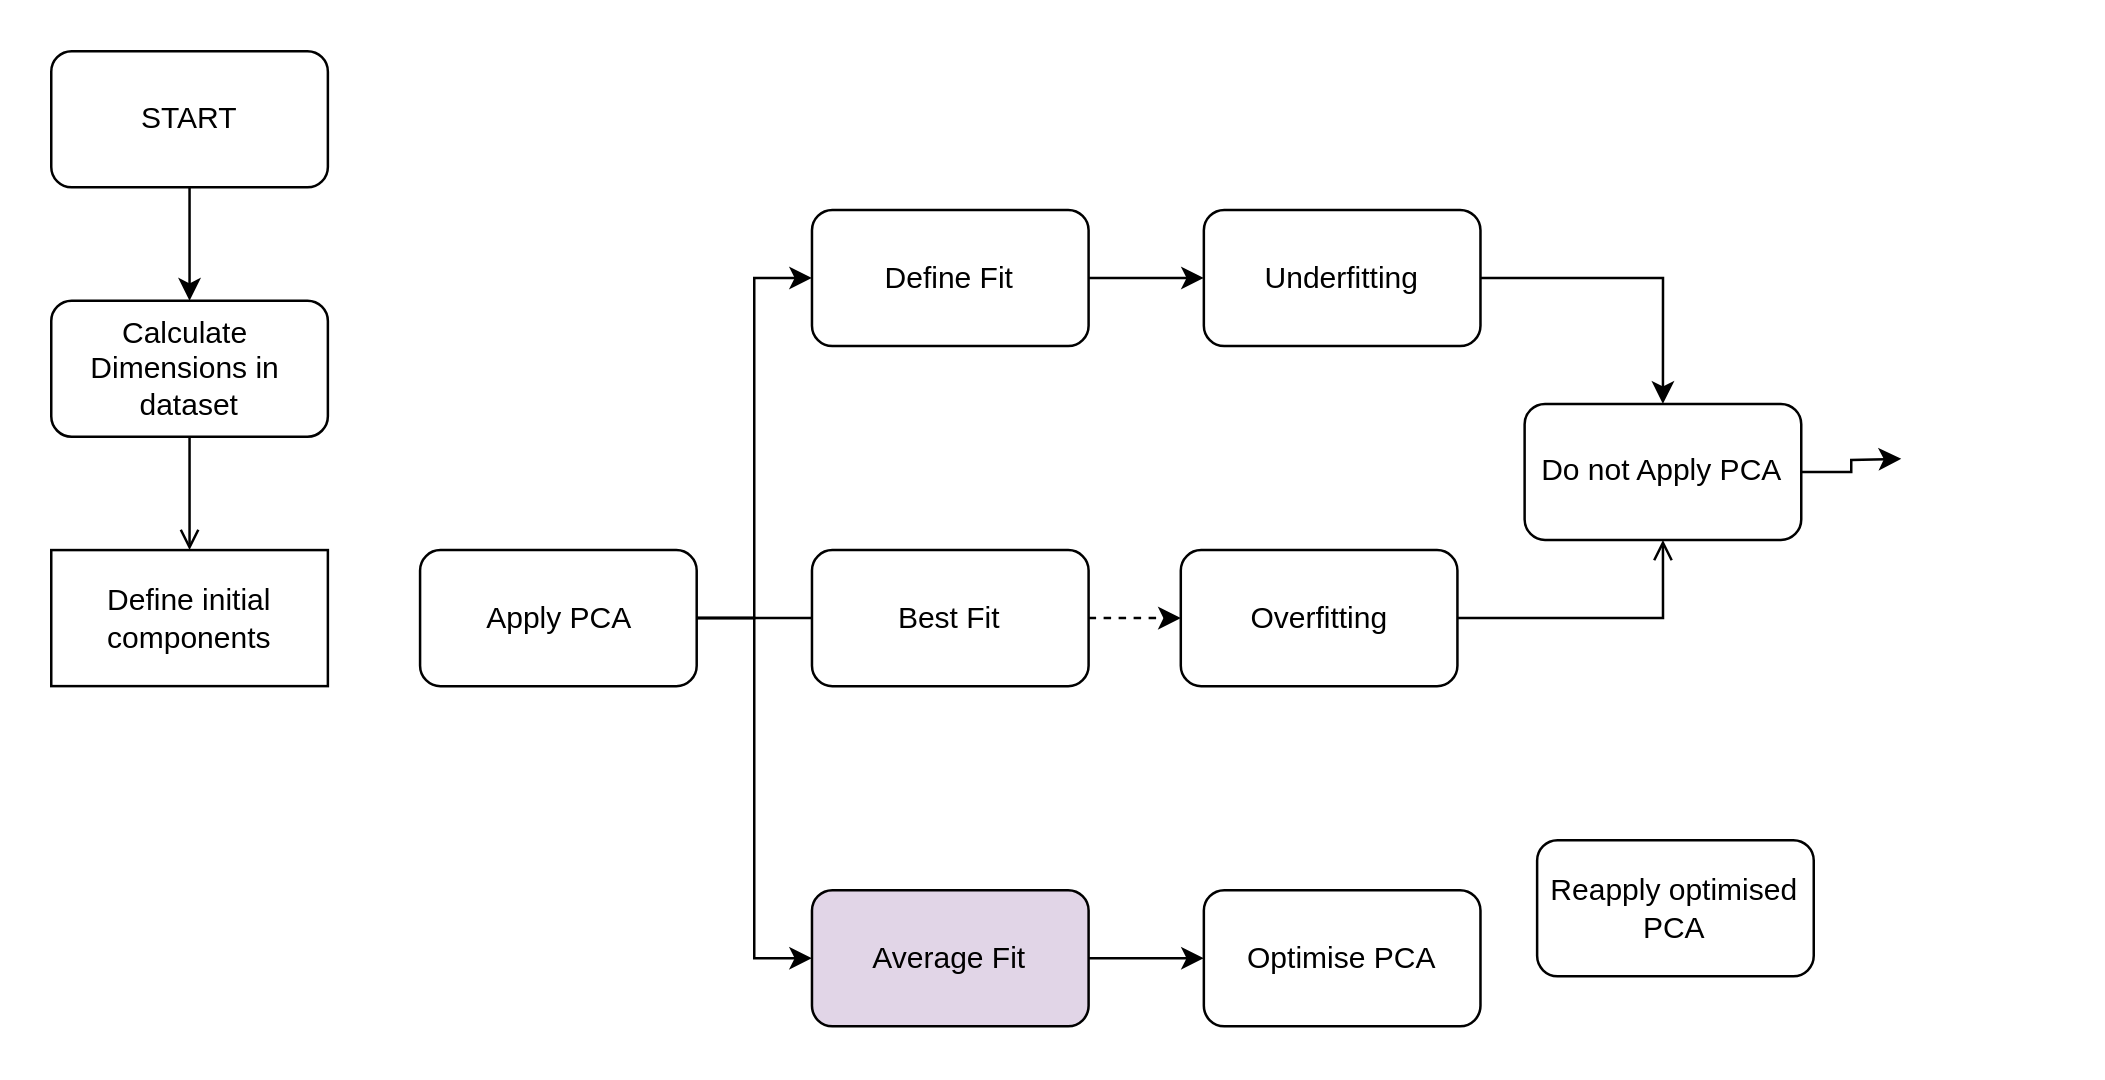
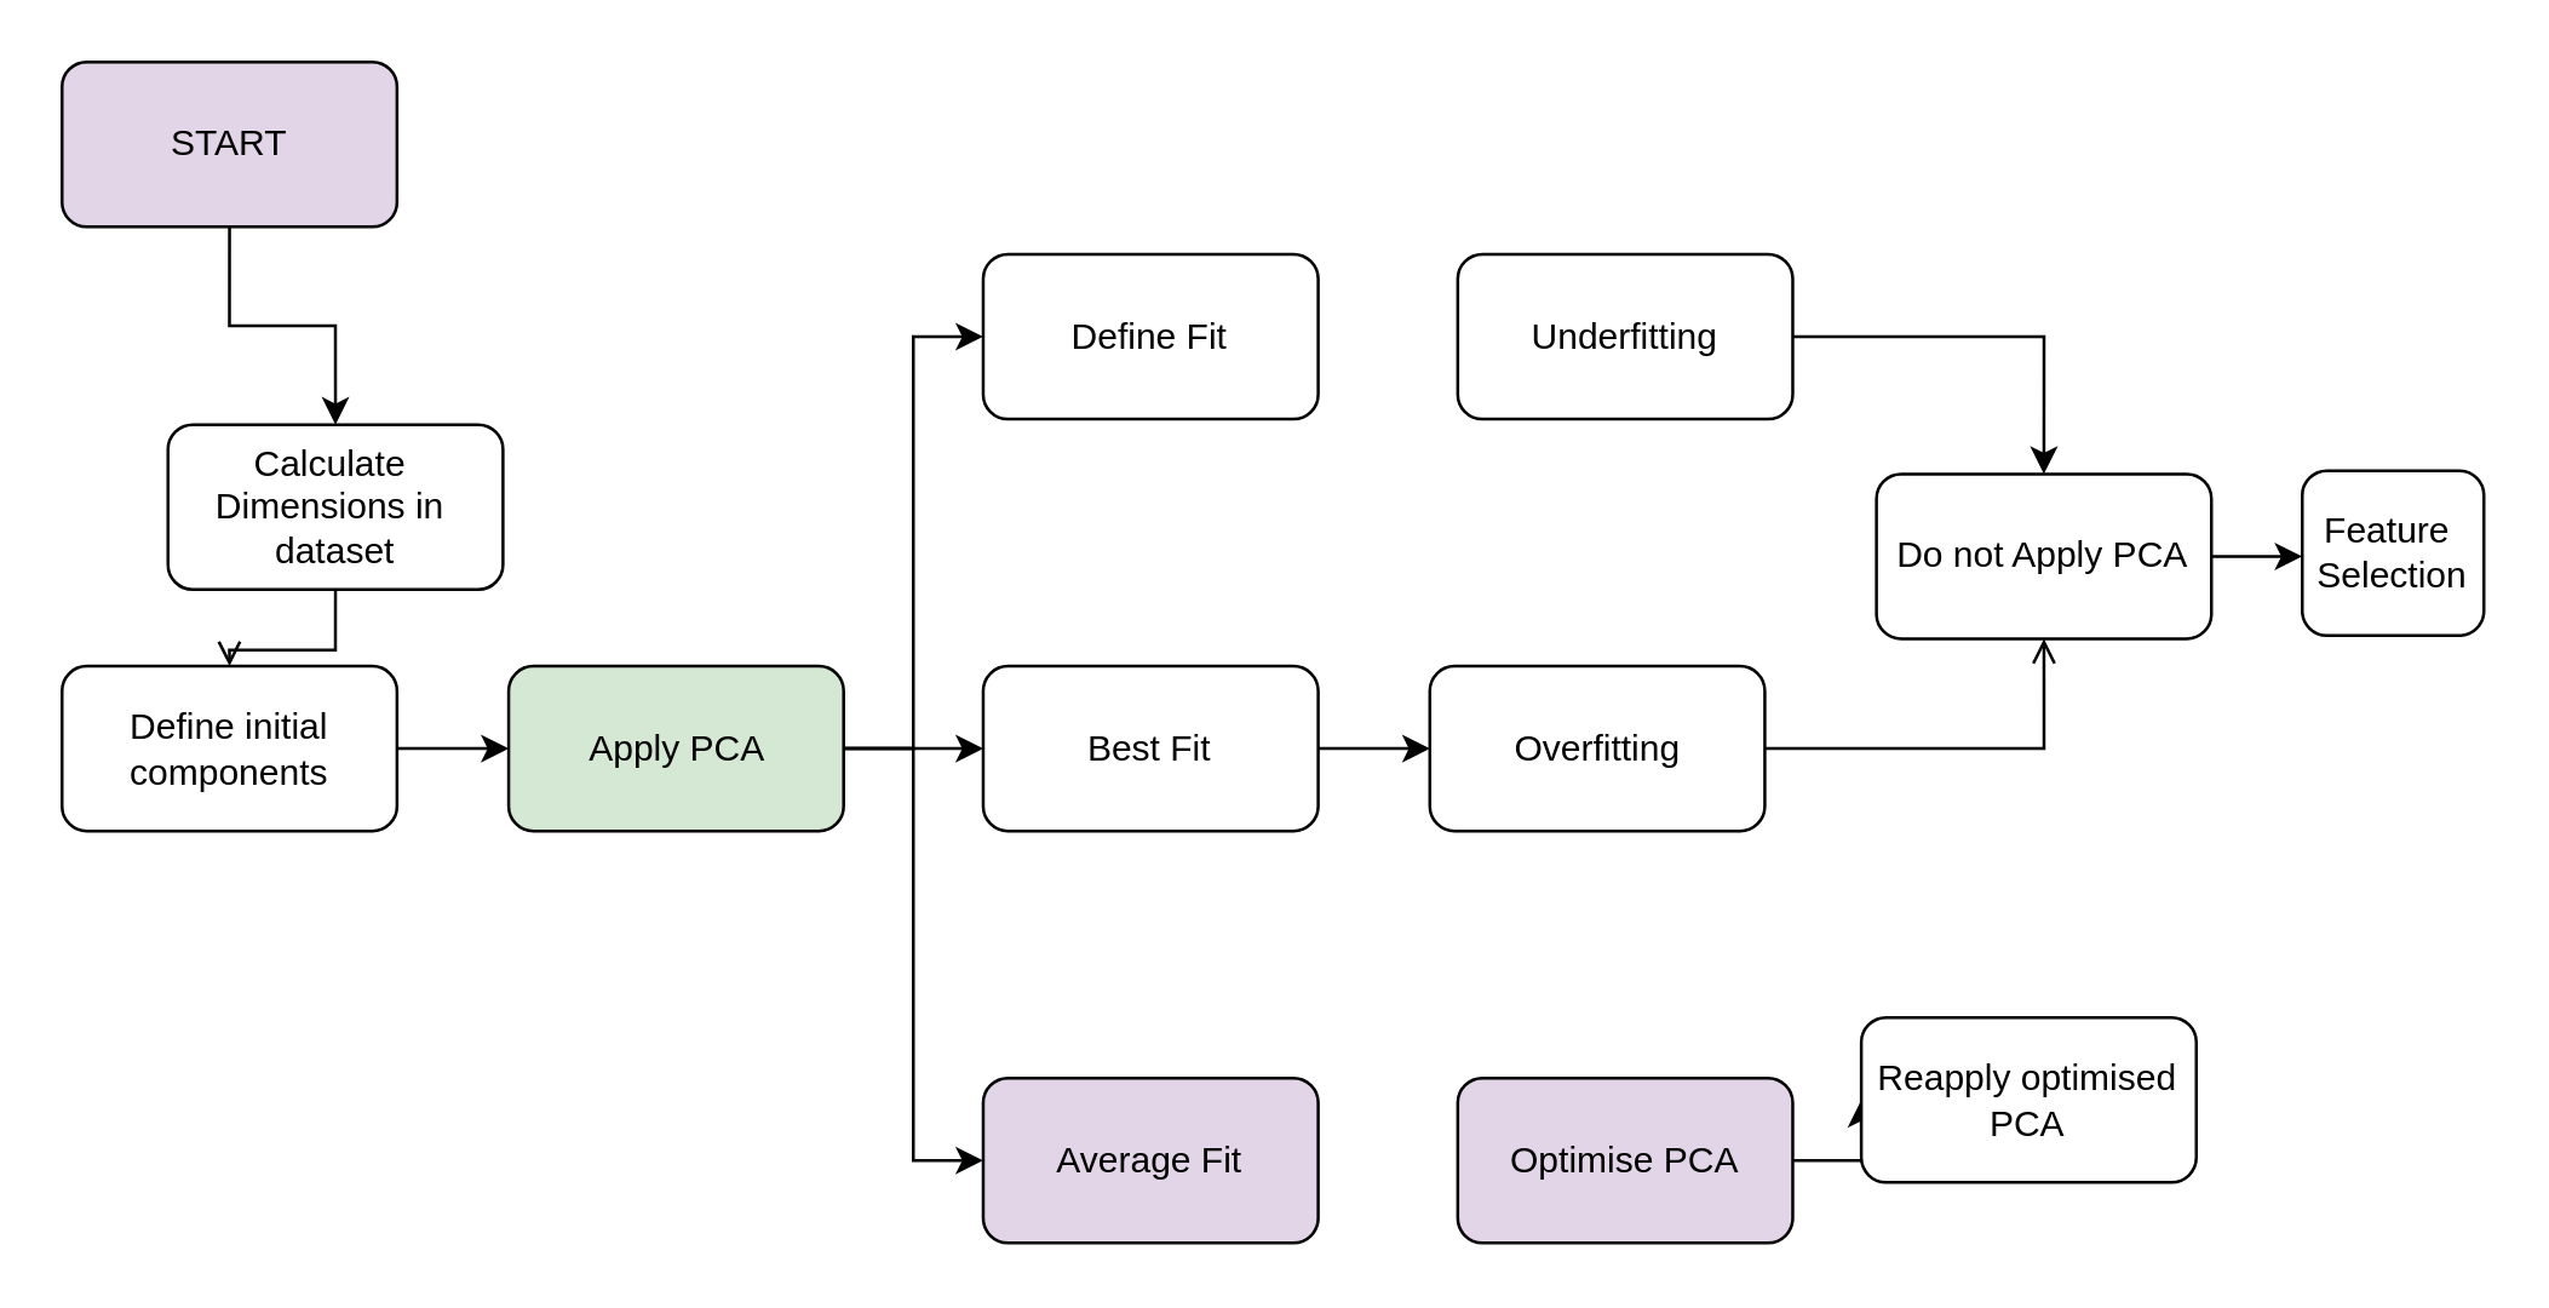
- <mxCell id="4" value="START" style="rounded=1;whiteSpace=wrap;html=1;" vertex="1" parent="2"><mxGeometry width="110.649" height="54.419" as="geometry" /></mxCell>
+ <mxCell id="4" value="START" style="rounded=1;whiteSpace=wrap;html=1;fillColor=#e1d5e7;" vertex="1" parent="2"><mxGeometry width="110.649" height="54.419" as="geometry" /></mxCell>
- <mxCell id="13" style="edgeStyle=orthogonalEdgeStyle;rounded=0;orthogonalLoop=1;jettySize=auto;html=1;exitX=1;exitY=0.5;exitDx=0;exitDy=0;entryX=0;entryY=0.5;entryDx=0;entryDy=0;" edge="1" parent="2" source="14" target="20"><mxGeometry relative="1" as="geometry" /></mxCell>
- <mxCell id="6" value="Calculate&amp;nbsp;&lt;div&gt;Dimensions in&amp;nbsp;&lt;div&gt;dataset&lt;/div&gt;&lt;/div&gt;" style="rounded=1;whiteSpace=wrap;html=1;" vertex="1" parent="2"><mxGeometry y="99.767" width="110.649" height="54.419" as="geometry" /></mxCell>
+ <mxCell id="6" value="Calculate&amp;nbsp;&lt;div&gt;Dimensions in&amp;nbsp;&lt;div&gt;dataset&lt;/div&gt;&lt;/div&gt;" style="rounded=1;whiteSpace=wrap;html=1;" vertex="1" parent="2"><mxGeometry x="35" y="119.767" width="110.649" height="54.419" as="geometry" /></mxCell>
+ <mxCell id="28" value="Feature&amp;nbsp;&lt;div&gt;Selection&lt;/div&gt;" style="rounded=1;whiteSpace=wrap;html=1;" vertex="1" parent="1"><mxGeometry x="760" y="155" width="60" height="54.42" as="geometry" /></mxCell>
- <mxCell id="27" value="Do not Apply PCA" style="rounded=1;whiteSpace=wrap;html=1;" vertex="1" parent="2"><mxGeometry x="589.351" y="141.047" width="110.649" height="54.419" as="geometry" /></mxCell>
+ <mxCell id="27" value="Do not Apply PCA" style="rounded=1;whiteSpace=wrap;html=1;" vertex="1" parent="2"><mxGeometry x="599.351" y="136.047" width="110.649" height="54.419" as="geometry" /></mxCell>
- <mxCell id="8" value="Define initial components" style="whiteSpace=wrap;html=1;rounded=0;" vertex="1" parent="2"><mxGeometry y="199.535" width="110.649" height="54.419" as="geometry" /></mxCell>
+ <mxCell id="8" value="Define initial components" style="rounded=1;whiteSpace=wrap;html=1;" vertex="1" parent="2"><mxGeometry y="199.535" width="110.649" height="54.419" as="geometry" /></mxCell>
+ <mxCell id="7" style="edgeStyle=orthogonalEdgeStyle;rounded=0;orthogonalLoop=1;jettySize=auto;html=1;exitX=1;exitY=0.5;exitDx=0;exitDy=0;entryX=0;entryY=0.5;entryDx=0;entryDy=0;" edge="1" parent="2" source="8" target="12"><mxGeometry relative="1" as="geometry" /></mxCell>
- <mxCell id="12" value="Apply PCA" style="rounded=1;whiteSpace=wrap;html=1;" vertex="1" parent="2"><mxGeometry x="147.532" y="199.535" width="110.649" height="54.419" as="geometry" /></mxCell>
+ <mxCell id="12" value="Apply PCA" style="rounded=1;whiteSpace=wrap;html=1;fillColor=#d5e8d4;" vertex="1" parent="2"><mxGeometry x="147.532" y="199.535" width="110.649" height="54.419" as="geometry" /></mxCell>
- <mxCell id="9" style="edgeStyle=orthogonalEdgeStyle;rounded=0;orthogonalLoop=1;jettySize=auto;html=1;exitX=1;exitY=0.5;exitDx=0;exitDy=0;entryX=0;entryY=0.5;entryDx=0;entryDy=0;endArrow=none;" edge="1" parent="2" source="12" target="16"><mxGeometry relative="1" as="geometry" /></mxCell>
+ <mxCell id="9" style="edgeStyle=orthogonalEdgeStyle;rounded=0;orthogonalLoop=1;jettySize=auto;html=1;exitX=1;exitY=0.5;exitDx=0;exitDy=0;entryX=0;entryY=0.5;entryDx=0;entryDy=0;" edge="1" parent="2" source="12" target="16"><mxGeometry relative="1" as="geometry" /></mxCell>
- <mxCell id="15" style="edgeStyle=orthogonalEdgeStyle;rounded=0;orthogonalLoop=1;jettySize=auto;html=1;exitX=1;exitY=0.5;exitDx=0;exitDy=0;entryX=0;entryY=0.5;entryDx=0;entryDy=0;dashed=1;" edge="1" parent="2" source="16" target="22"><mxGeometry relative="1" as="geometry" /></mxCell>
+ <mxCell id="15" style="edgeStyle=orthogonalEdgeStyle;rounded=0;orthogonalLoop=1;jettySize=auto;html=1;exitX=1;exitY=0.5;exitDx=0;exitDy=0;entryX=0;entryY=0.5;entryDx=0;entryDy=0;" edge="1" parent="2" source="16" target="22"><mxGeometry relative="1" as="geometry" /></mxCell>
- <mxCell id="17" style="edgeStyle=orthogonalEdgeStyle;rounded=0;orthogonalLoop=1;jettySize=auto;html=1;exitX=1;exitY=0.5;exitDx=0;exitDy=0;entryX=0;entryY=0.5;entryDx=0;entryDy=0;" edge="1" parent="2" source="18" target="24"><mxGeometry relative="1" as="geometry" /></mxCell>
- <mxCell id="24" value="Optimise PCA" style="rounded=1;whiteSpace=wrap;html=1;" vertex="1" parent="2"><mxGeometry x="461.039" y="335.581" width="110.649" height="54.419" as="geometry" /></mxCell>
+ <mxCell id="24" value="Optimise PCA" style="rounded=1;whiteSpace=wrap;html=1;fillColor=#e1d5e7;" vertex="1" parent="2"><mxGeometry x="461.039" y="335.581" width="110.649" height="54.419" as="geometry" /></mxCell>
+ <mxCell id="23" style="edgeStyle=orthogonalEdgeStyle;rounded=0;orthogonalLoop=1;jettySize=auto;html=1;exitX=1;exitY=0.5;exitDx=0;exitDy=0;entryX=0;entryY=0.5;entryDx=0;entryDy=0;" edge="1" parent="2" source="24" target="25"><mxGeometry relative="1" as="geometry" /></mxCell>
